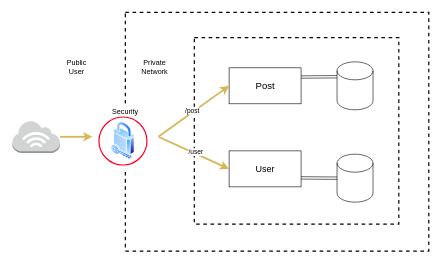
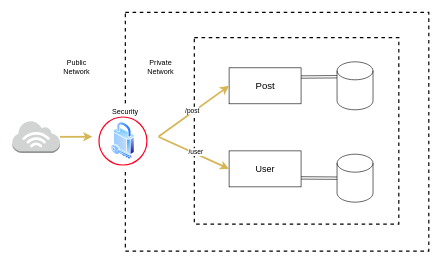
- <mxCell id="18" value="Public &lt;br&gt;User" style="text;html=1;align=center;verticalAlign=middle;resizable=0;points=[];autosize=1;strokeColor=none;" parent="2" vertex="1"><mxGeometry x="79.5" y="75" width="54" height="32" as="geometry" /></mxCell>
+ <mxCell id="18" value="Public &lt;br&gt;Network" style="text;html=1;align=center;verticalAlign=middle;resizable=0;points=[];autosize=1;strokeColor=none;" parent="2" vertex="1"><mxGeometry x="79.5" y="75" width="54" height="32" as="geometry" /></mxCell>
- <mxCell id="19" value="Private&lt;br&gt;Network" style="text;html=1;align=center;verticalAlign=middle;resizable=0;points=[];autosize=1;strokeColor=none;" parent="2" vertex="1"><mxGeometry x="209.5" y="75" width="54" height="32" as="geometry" /></mxCell>
+ <mxCell id="19" value="Private&lt;br&gt;Network" style="text;html=1;align=center;verticalAlign=middle;resizable=0;points=[];autosize=1;strokeColor=none;" parent="2" vertex="1"><mxGeometry x="219.5" y="75" width="54" height="32" as="geometry" /></mxCell>
